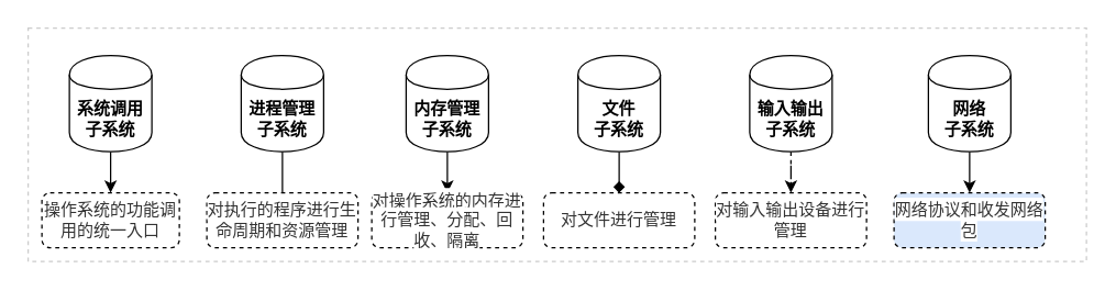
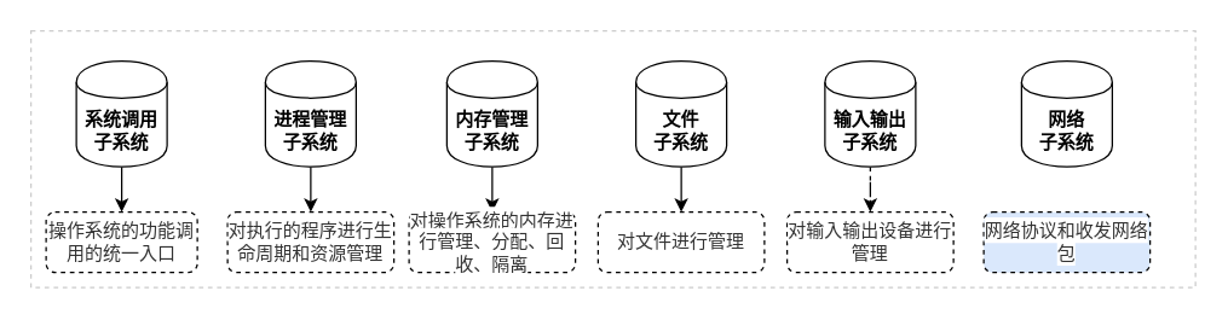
- <mxCell id="13" style="edgeStyle=orthogonalEdgeStyle;rounded=0;orthogonalLoop=1;jettySize=auto;html=1;entryX=0.5;entryY=0;entryDx=0;entryDy=0;" edge="1" parent="1" source="14" target="20"><mxGeometry relative="1" as="geometry" /></mxCell>
- <mxCell id="9" style="edgeStyle=orthogonalEdgeStyle;rounded=0;orthogonalLoop=1;jettySize=auto;html=1;entryX=0.5;entryY=0;entryDx=0;entryDy=0;endArrow=diamond;" edge="1" parent="1" source="10" target="18"><mxGeometry relative="1" as="geometry" /></mxCell>
+ <mxCell id="9" style="edgeStyle=orthogonalEdgeStyle;rounded=0;orthogonalLoop=1;jettySize=auto;html=1;entryX=0.5;entryY=0;entryDx=0;entryDy=0;" edge="1" parent="1" source="10" target="18"><mxGeometry relative="1" as="geometry" /></mxCell>
- <mxCell id="5" style="edgeStyle=orthogonalEdgeStyle;rounded=0;orthogonalLoop=1;jettySize=auto;html=1;entryX=0.5;entryY=0;entryDx=0;entryDy=0;endArrow=none;" edge="1" parent="1" source="6" target="16"><mxGeometry relative="1" as="geometry" /></mxCell>
+ <mxCell id="5" style="edgeStyle=orthogonalEdgeStyle;rounded=0;orthogonalLoop=1;jettySize=auto;html=1;entryX=0.5;entryY=0;entryDx=0;entryDy=0;" edge="1" parent="1" source="6" target="16"><mxGeometry relative="1" as="geometry" /></mxCell>
